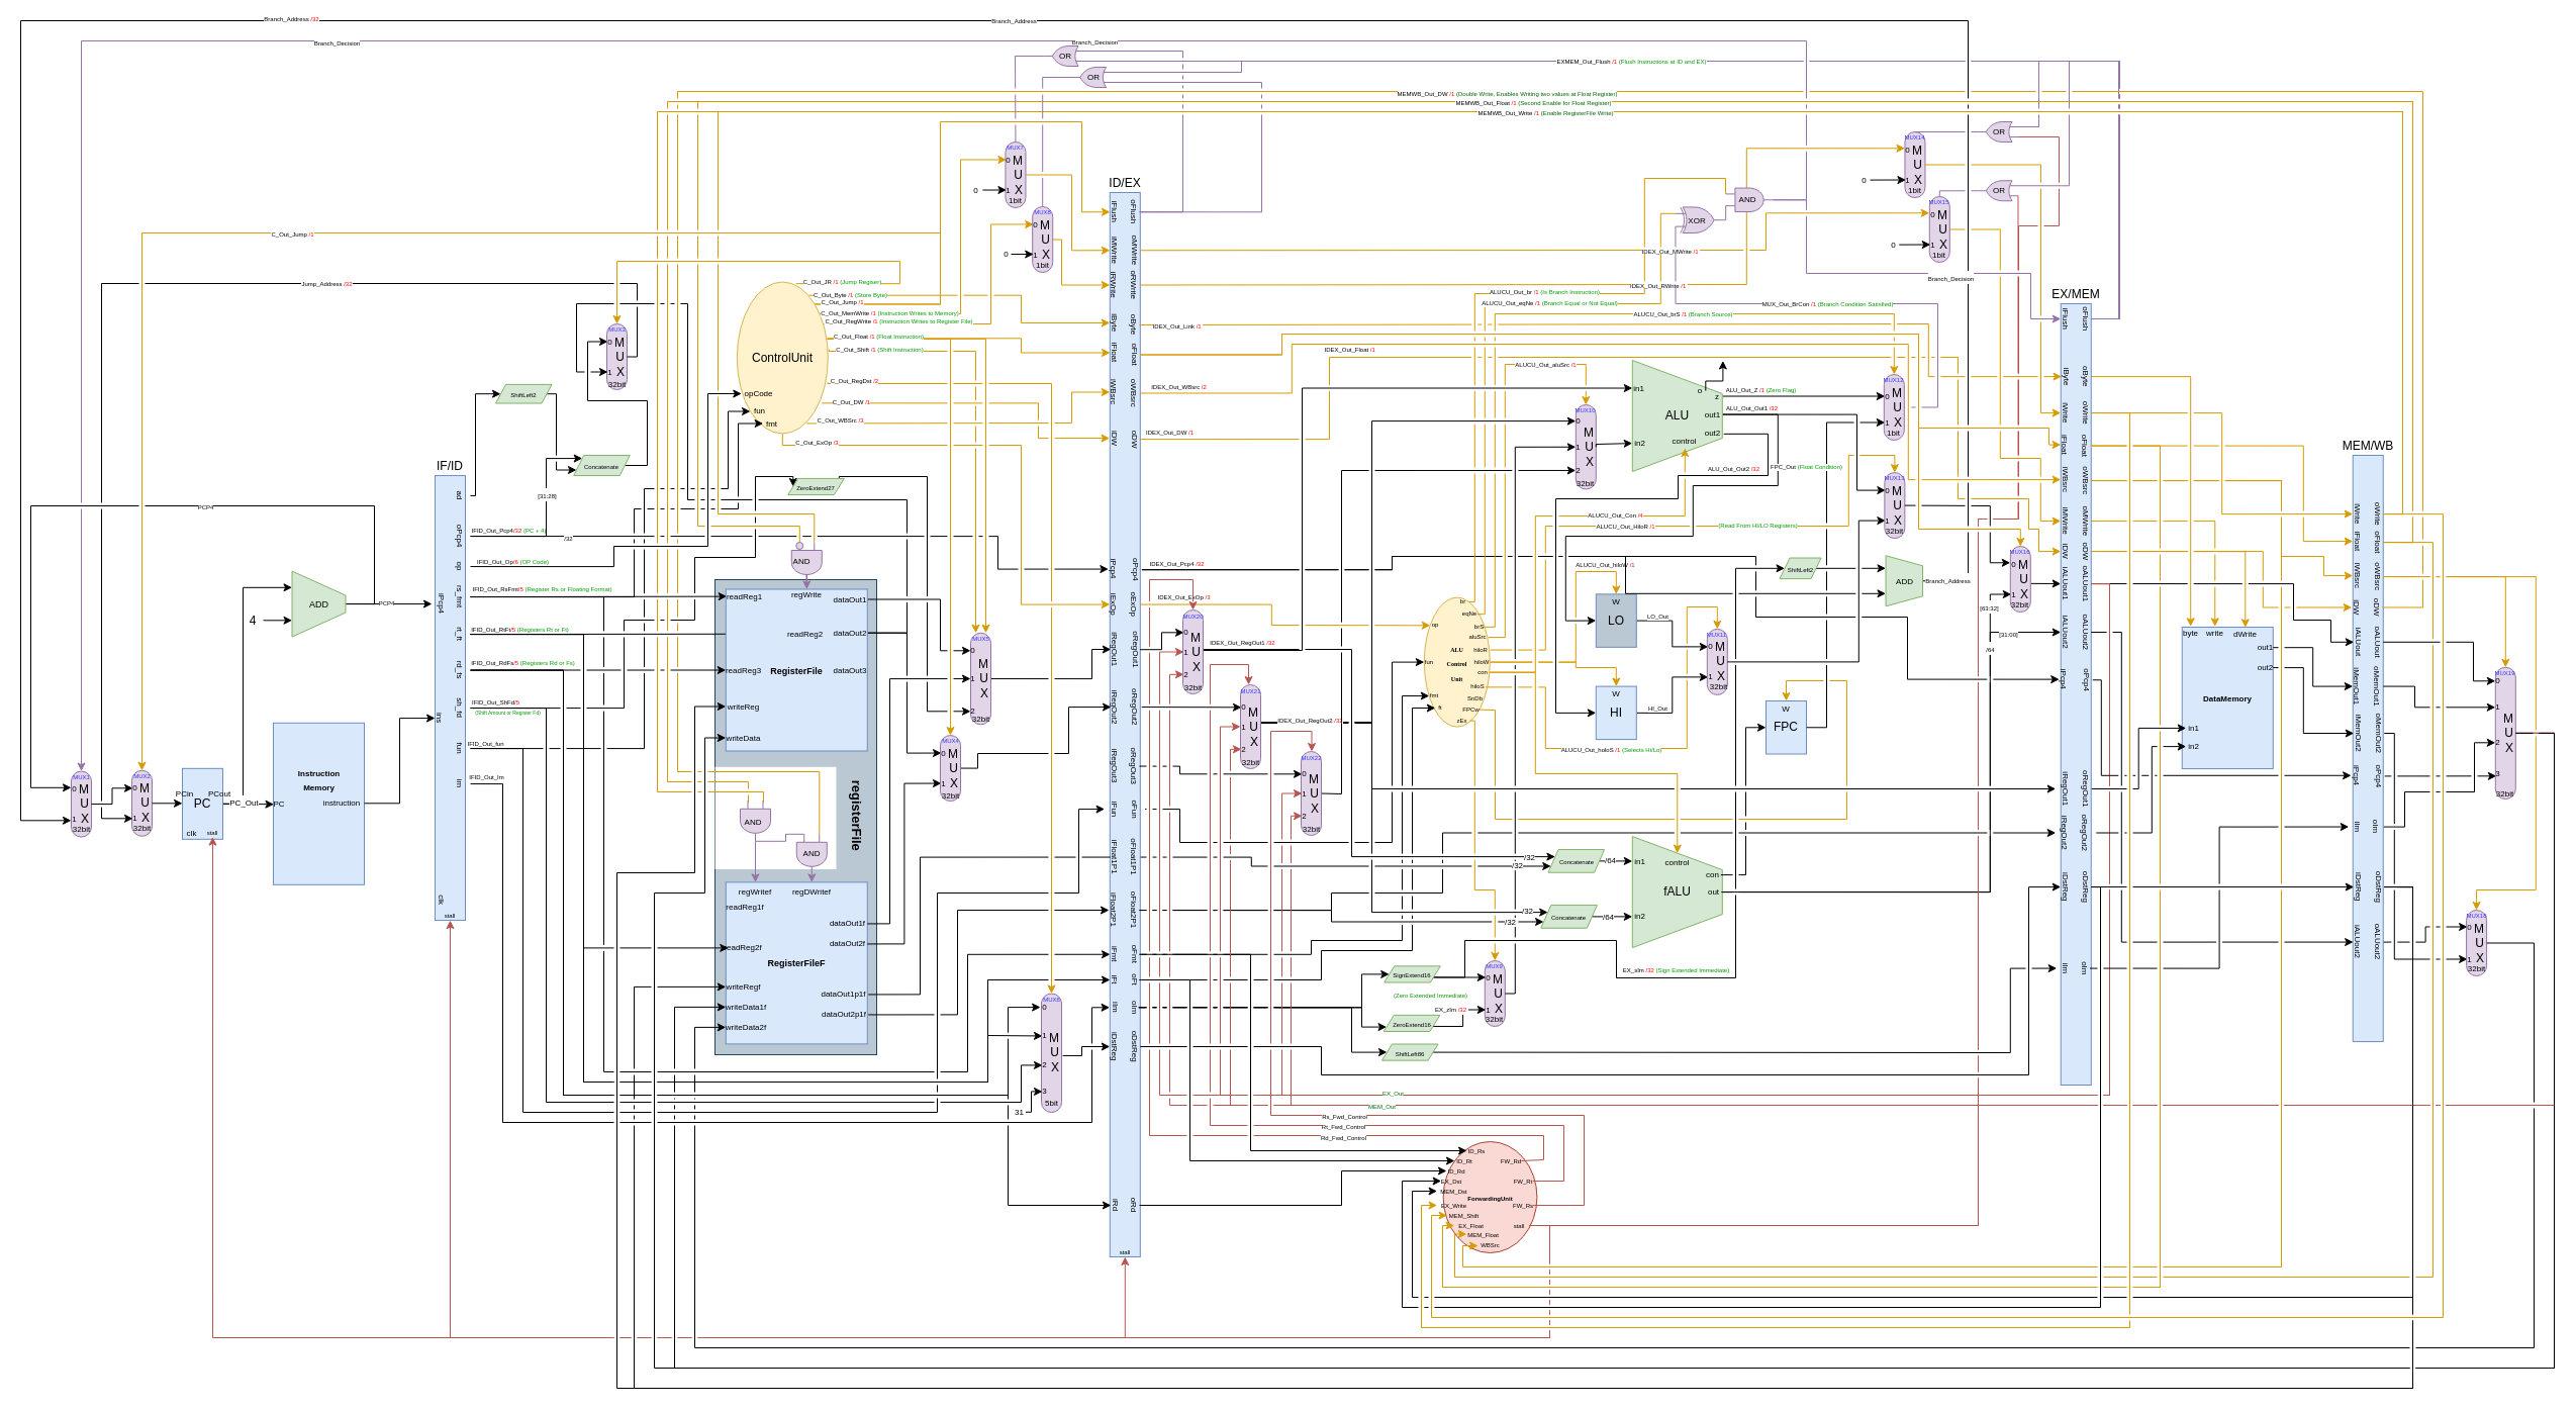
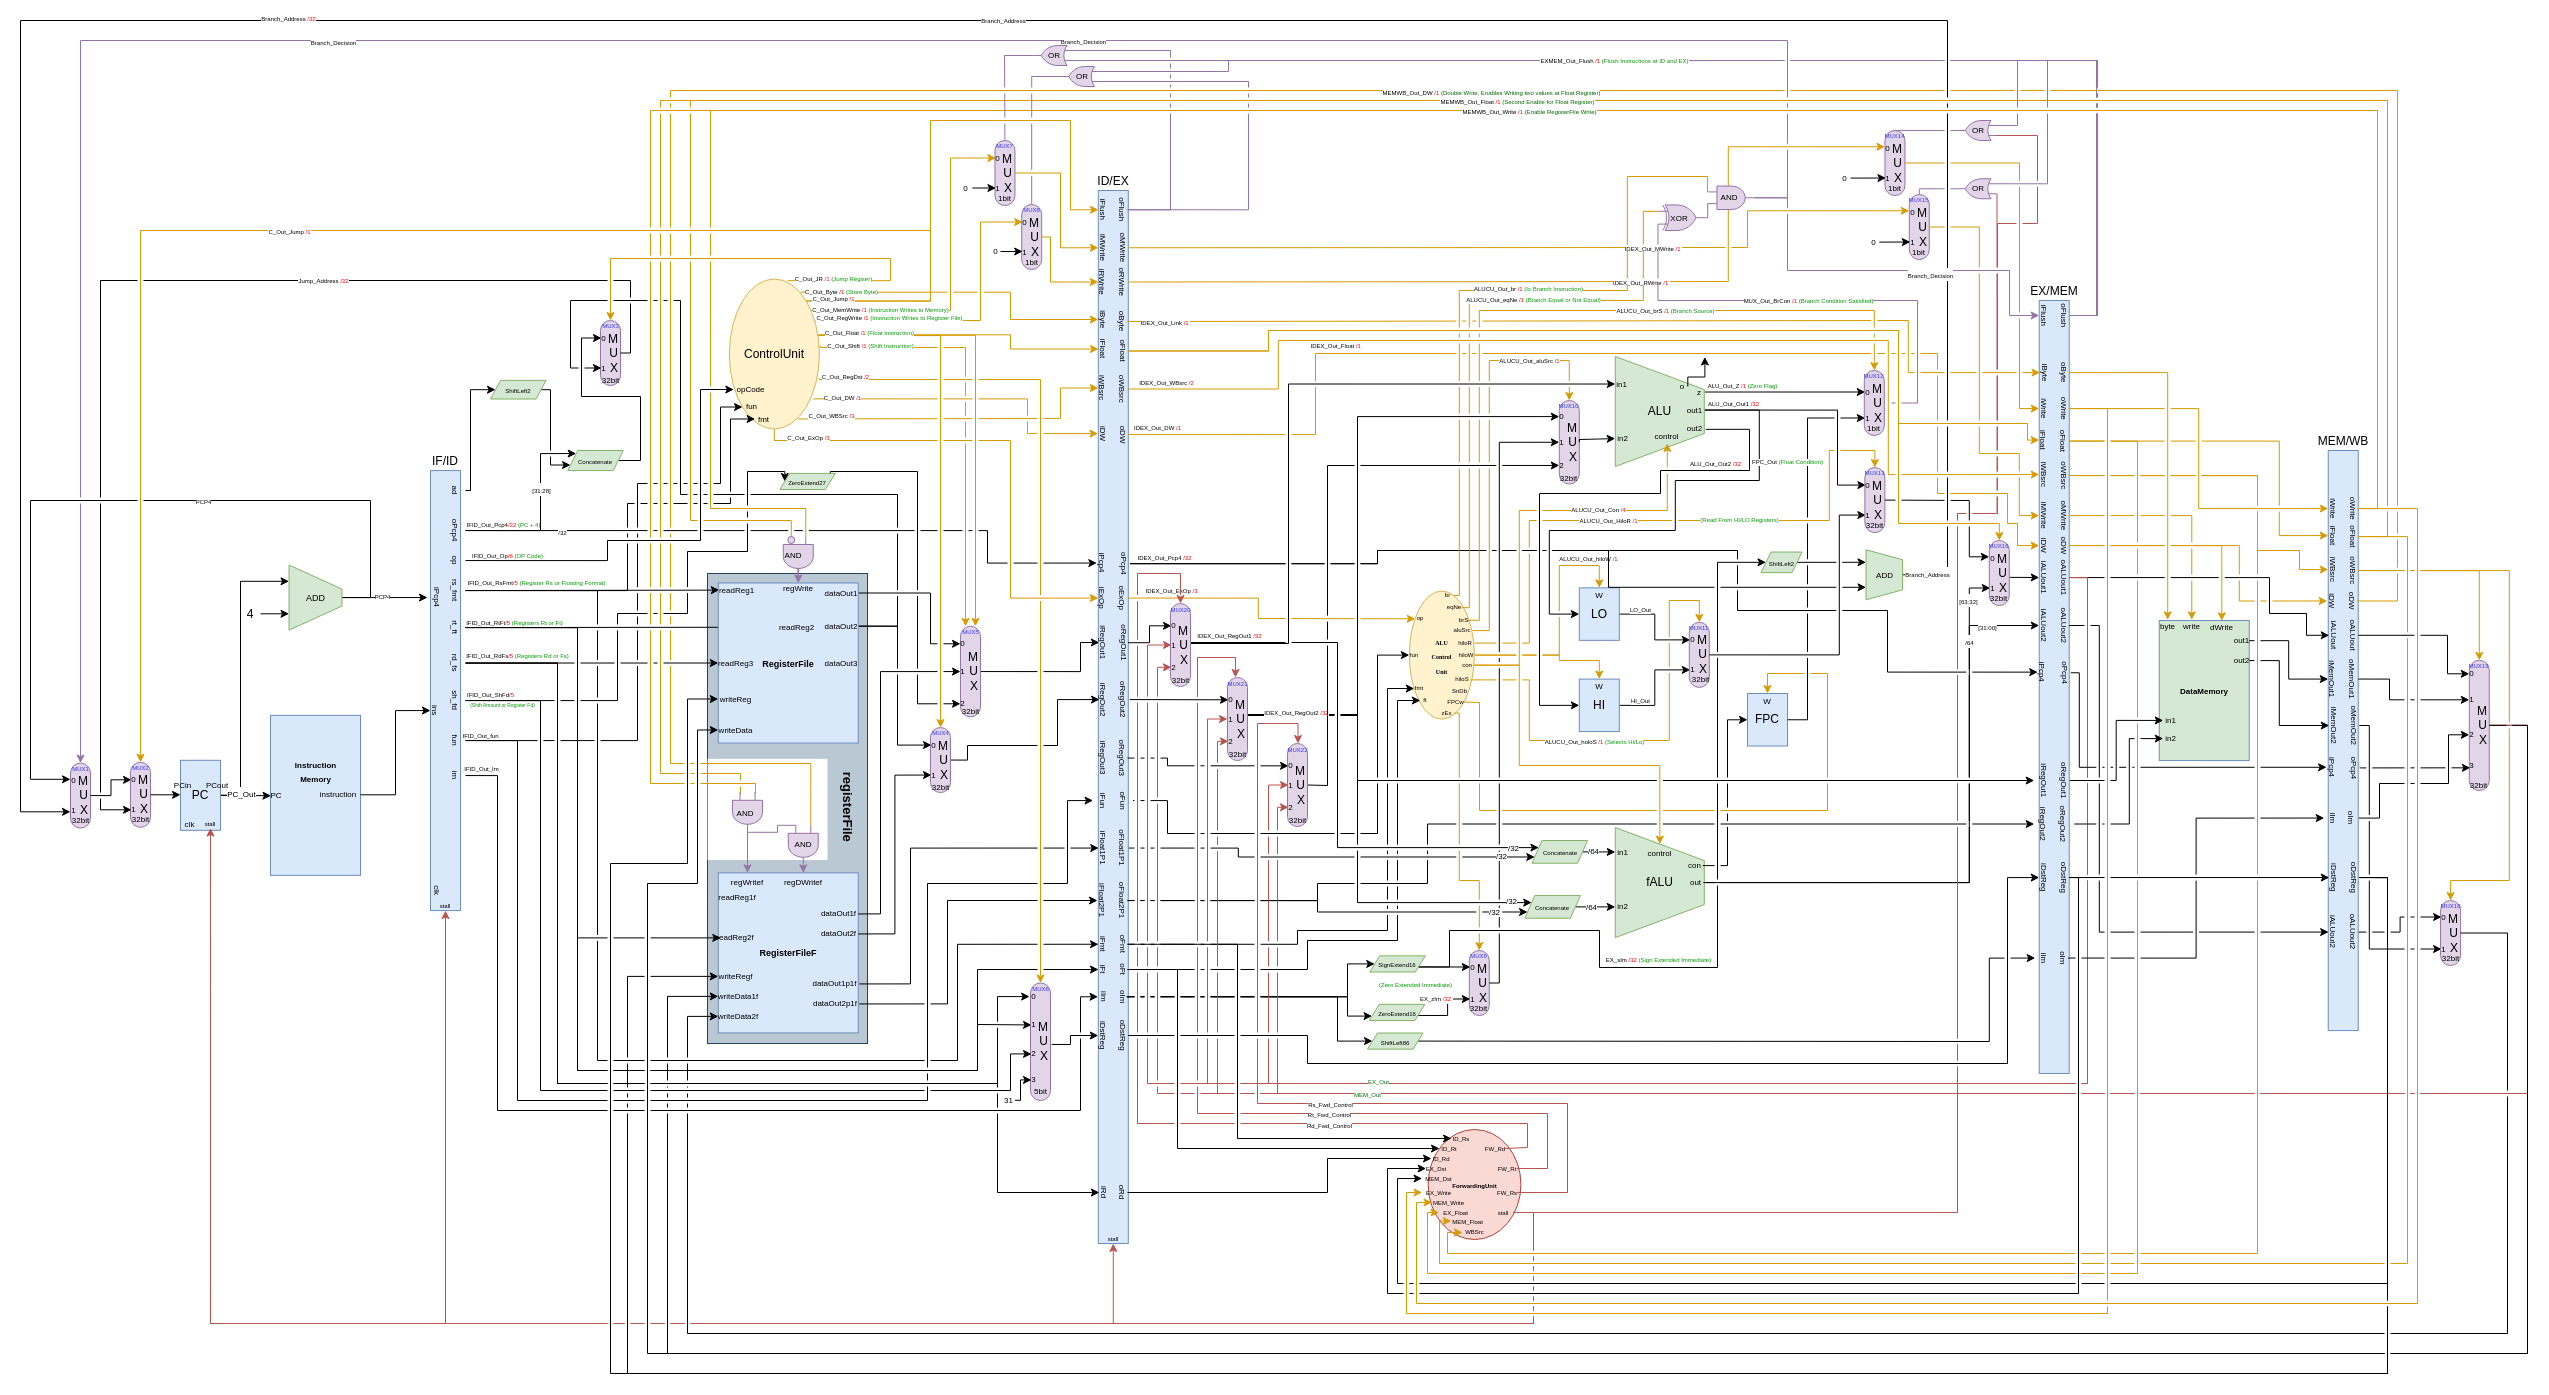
- <mxCell id="119" value="LO" style="rounded=0;whiteSpace=wrap;html=1;fillColor=#bac8d3;strokeColor=#6c8ebf;fontStyle=0;" parent="1" vertex="1"><mxGeometry x="1578.8" y="587.35" width="40" height="52.5" as="geometry" /></mxCell>
+ <mxCell id="119" value="LO" style="rounded=0;whiteSpace=wrap;html=1;fillColor=#dae8fc;strokeColor=#6c8ebf;fontStyle=0" parent="1" vertex="1"><mxGeometry x="1578.8" y="587.35" width="40" height="52.5" as="geometry" /></mxCell>
- <mxCell id="18" value="&lt;font style=&quot;font-size: 8px&quot;&gt;&lt;b&gt;DataMemory&lt;/b&gt;&lt;/font&gt;" style="rounded=0;whiteSpace=wrap;html=1;fillColor=#dae8fc;strokeColor=#6c8ebf;fontStyle=0" parent="1" vertex="1"><mxGeometry x="2158.74" y="620" width="90" height="140.06" as="geometry" /></mxCell>
+ <mxCell id="18" value="&lt;font style=&quot;font-size: 8px&quot;&gt;&lt;b&gt;DataMemory&lt;/b&gt;&lt;/font&gt;" style="rounded=0;whiteSpace=wrap;html=1;fillColor=#d5e8d4;strokeColor=#6c8ebf;fontStyle=0;" parent="1" vertex="1"><mxGeometry x="2158.74" y="620" width="90" height="140.06" as="geometry" /></mxCell>
- <mxCell id="425" style="edgeStyle=orthogonalEdgeStyle;rounded=0;orthogonalLoop=1;jettySize=auto;html=1;exitX=1;exitY=0.5;exitDx=0;exitDy=0;entryX=0.5;entryY=1;entryDx=0;entryDy=0;fontSize=8;jumpStyle=gap;endArrow=none;" parent="1" source="84" target="398" edge="1"><mxGeometry relative="1" as="geometry"><Array as="points"><mxPoint x="910" y="983" /><mxPoint x="910" y="848" /></Array></mxGeometry></mxCell>
+ <mxCell id="425" style="edgeStyle=orthogonalEdgeStyle;rounded=0;orthogonalLoop=1;jettySize=auto;html=1;exitX=1;exitY=0.5;exitDx=0;exitDy=0;entryX=0.5;entryY=1;entryDx=0;entryDy=0;fontSize=8;jumpStyle=gap;" parent="1" source="84" target="398" edge="1"><mxGeometry relative="1" as="geometry"><Array as="points"><mxPoint x="910" y="983" /><mxPoint x="910" y="848" /></Array></mxGeometry></mxCell>
- <mxCell id="639" value="&lt;p style=&quot;line-height: 100%&quot;&gt;&lt;span style=&quot;font-size: 6px&quot;&gt;MEM_Shift&lt;/span&gt;&lt;/p&gt;" style="text;html=1;strokeColor=none;fillColor=none;align=center;verticalAlign=middle;whiteSpace=wrap;rounded=0;fontSize=8;" vertex="1" parent="1"><mxGeometry x="1431.58" y="1197" width="32.53" height="10" as="geometry" /></mxCell>
+ <mxCell id="639" value="&lt;p style=&quot;line-height: 100%&quot;&gt;&lt;span style=&quot;font-size: 6px&quot;&gt;MEM_Write&lt;/span&gt;&lt;/p&gt;" style="text;html=1;strokeColor=none;fillColor=none;align=center;verticalAlign=middle;whiteSpace=wrap;rounded=0;fontSize=8;" vertex="1" parent="1"><mxGeometry x="1431.58" y="1197" width="32.53" height="10" as="geometry" /></mxCell>
